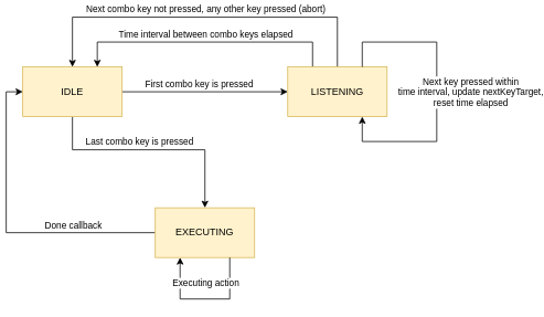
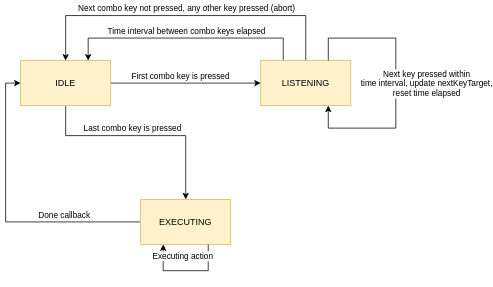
- <mxCell id="14" value="EXECUTING" style="rounded=0;whiteSpace=wrap;html=1;fillColor=#fff2cc;strokeColor=#d6b656;" parent="1" vertex="1"><mxGeometry x="180" y="250" width="120" height="60" as="geometry" /></mxCell>
+ <mxCell id="14" value="EXECUTING" style="rounded=0;whiteSpace=wrap;html=1;fillColor=#fff2cc;strokeColor=#d6b656;" parent="1" vertex="1"><mxGeometry x="180" y="265" width="120" height="60" as="geometry" /></mxCell>
